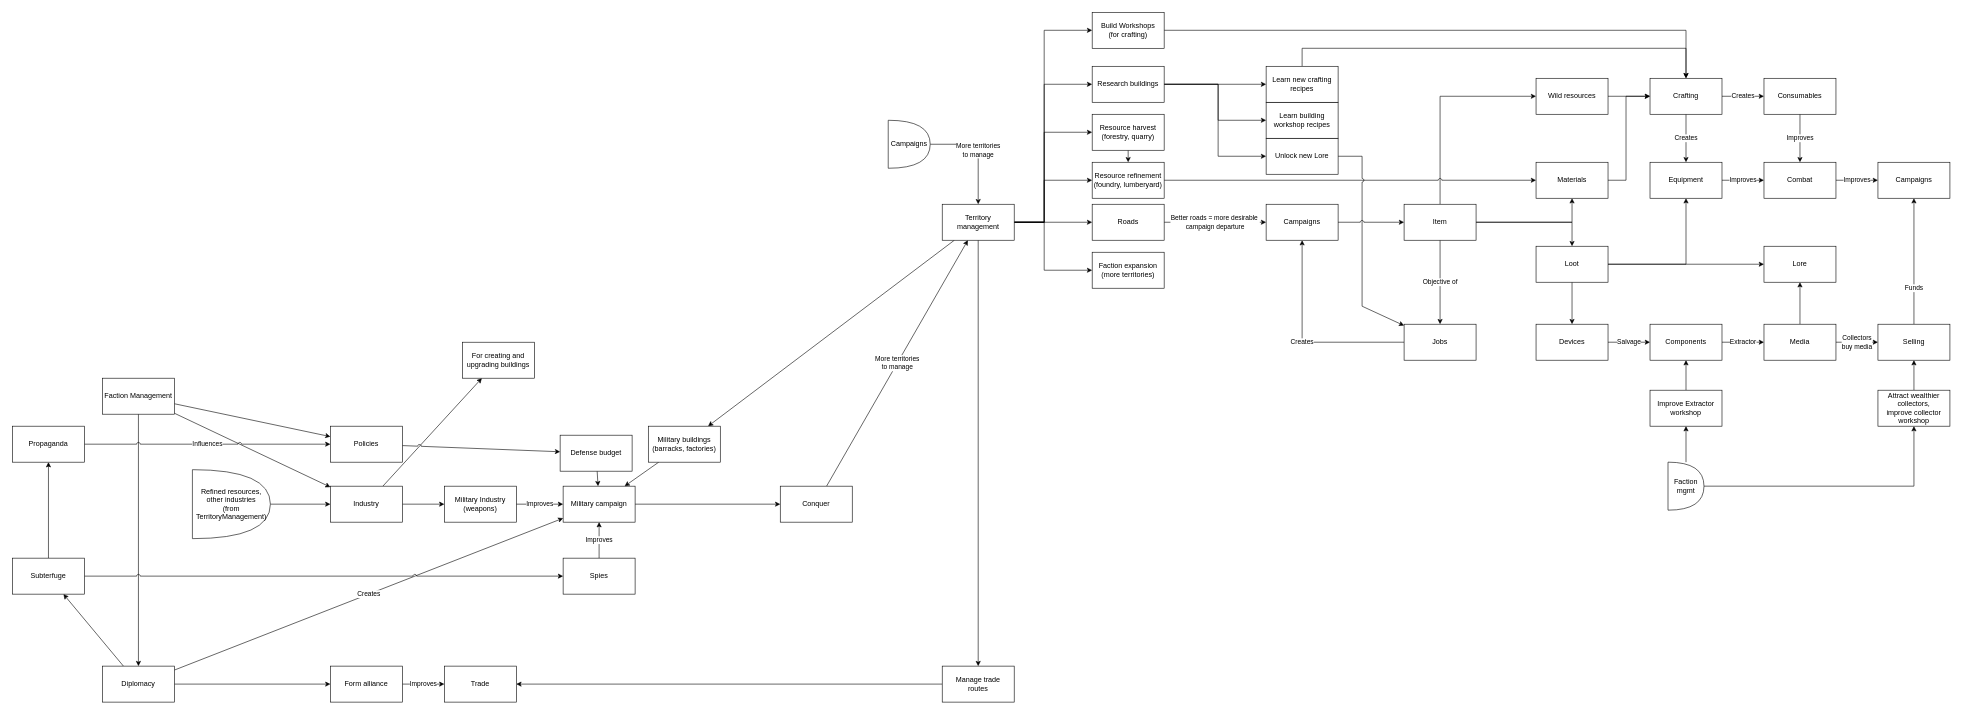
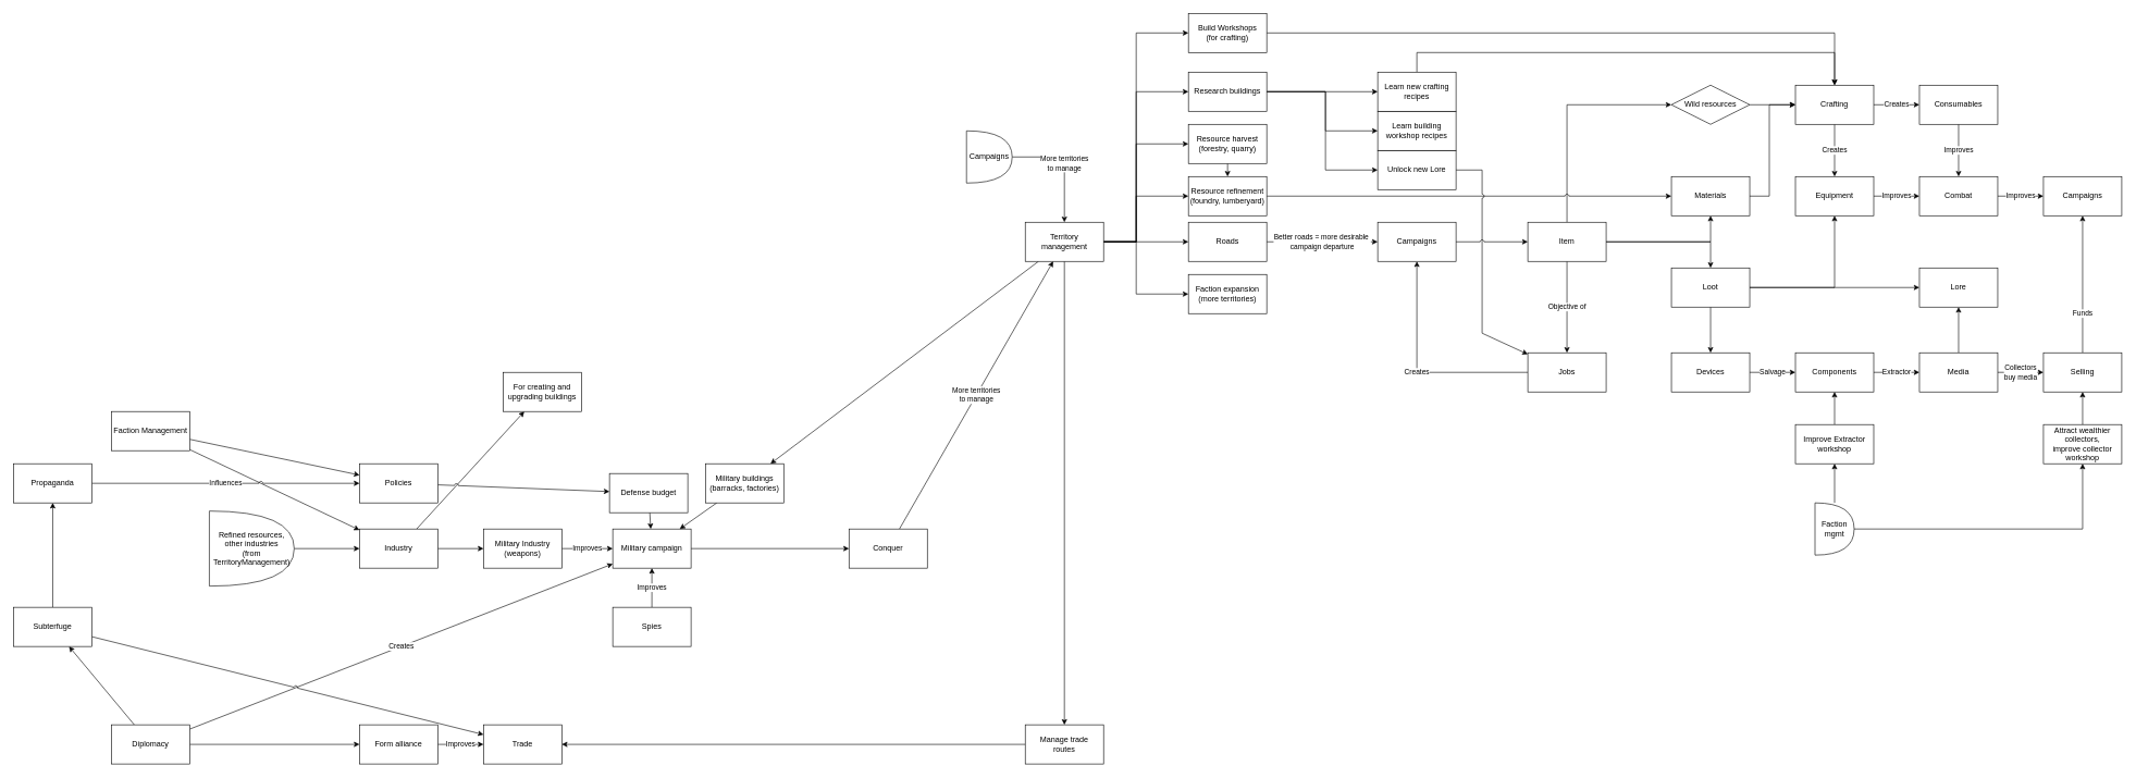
- <mxCell id="20" value="Wild resources" style="rounded=0;whiteSpace=wrap;html=1;" vertex="1" parent="1"><mxGeometry x="2560" y="130" width="120" height="60" as="geometry" /></mxCell>
+ <mxCell id="20" value="Wild resources" style="rhombus;whiteSpace=wrap;html=1;" vertex="1" parent="1"><mxGeometry x="2560" y="130" width="120" height="60" as="geometry" /></mxCell>
- <mxCell id="61" style="edgeStyle=none;rounded=0;jumpStyle=arc;orthogonalLoop=1;jettySize=auto;html=1;" edge="1" parent="1" source="63" target="68"><mxGeometry relative="1" as="geometry" /></mxCell>
- <mxCell id="74" value="" style="edgeStyle=none;rounded=0;jumpStyle=arc;orthogonalLoop=1;jettySize=auto;html=1;" edge="1" parent="1" source="76" target="78"><mxGeometry relative="1" as="geometry" /></mxCell>
+ <mxCell id="74" value="" style="edgeStyle=none;rounded=0;jumpStyle=arc;orthogonalLoop=1;jettySize=auto;html=1;" edge="1" parent="1" source="76" target="81"><mxGeometry relative="1" as="geometry" /></mxCell>
